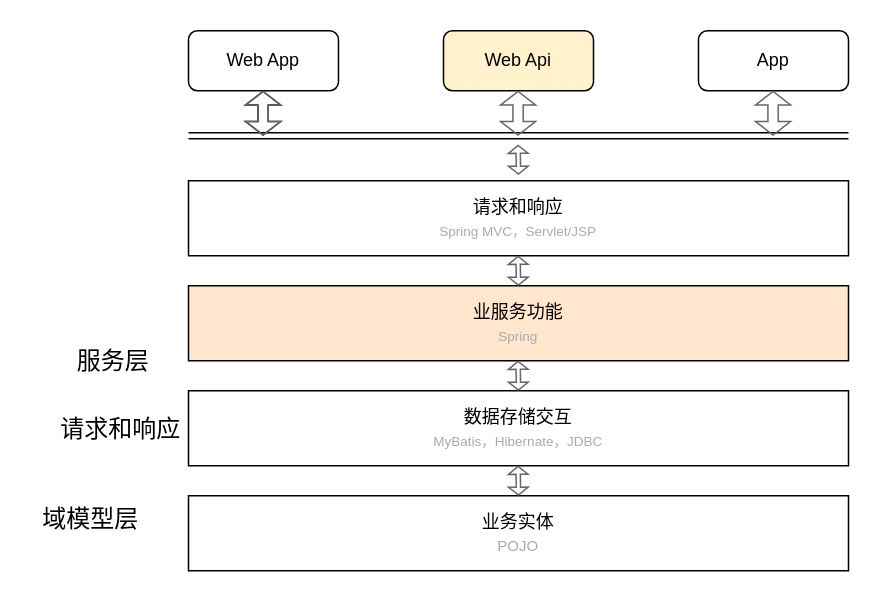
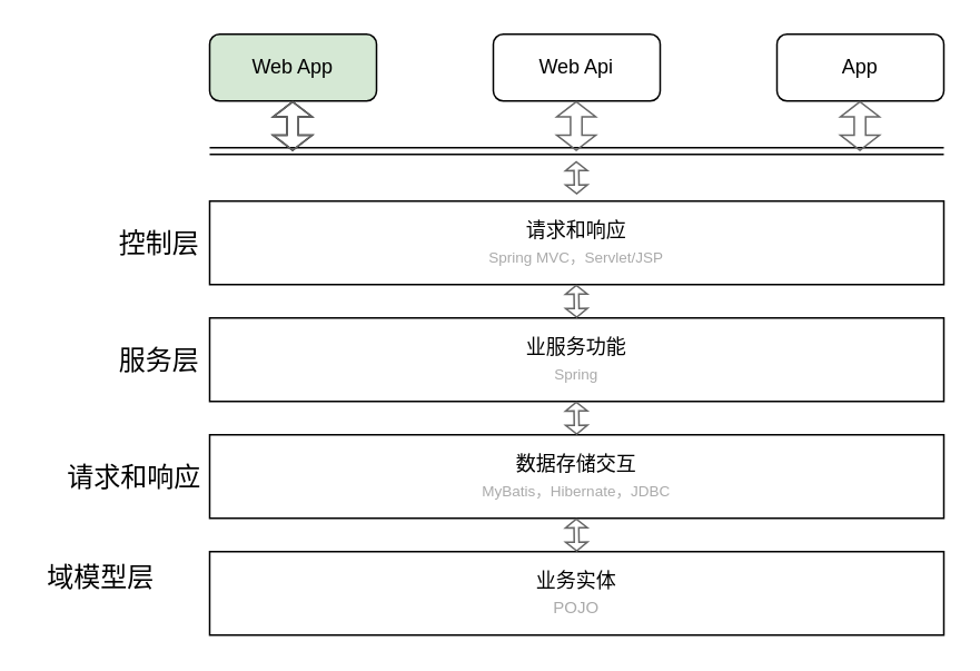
- <mxCell id="2" value="Web App" style="rounded=1;whiteSpace=wrap;html=1;" vertex="1" parent="1"><mxGeometry x="125" y="20" width="100" height="40" as="geometry" /></mxCell>
+ <mxCell id="2" value="Web App" style="rounded=1;whiteSpace=wrap;html=1;fillColor=#d5e8d4;" vertex="1" parent="1"><mxGeometry x="125" y="20" width="100" height="40" as="geometry" /></mxCell>
- <mxCell id="3" value="Web Api" style="rounded=1;whiteSpace=wrap;html=1;fillColor=#fff2cc;" vertex="1" parent="1"><mxGeometry x="295" y="20" width="100" height="40" as="geometry" /></mxCell>
+ <mxCell id="3" value="Web Api" style="rounded=1;whiteSpace=wrap;html=1;" vertex="1" parent="1"><mxGeometry x="295" y="20" width="100" height="40" as="geometry" /></mxCell>
+ <mxCell id="9" value="&lt;font style=&quot;font-size: 16px;&quot; color=&quot;#000000&quot;&gt;控制层&lt;/font&gt;" style="text;strokeColor=none;align=center;fillColor=none;html=1;verticalAlign=middle;whiteSpace=wrap;rounded=0;fontSize=9;fontColor=#aaaaaa;" vertex="1" parent="1"><mxGeometry x="65" y="130" width="60" height="30" as="geometry" /></mxCell>
- <mxCell id="6" value="业服务功能&lt;br&gt;&lt;font color=&quot;#aaaaaa&quot; style=&quot;font-size: 9px;&quot;&gt;Spring&lt;/font&gt;" style="rounded=0;whiteSpace=wrap;html=1;fillColor=#ffe6cc;" vertex="1" parent="1"><mxGeometry x="125" y="190" width="440" height="50" as="geometry" /></mxCell>
+ <mxCell id="6" value="业服务功能&lt;br&gt;&lt;font color=&quot;#aaaaaa&quot; style=&quot;font-size: 9px;&quot;&gt;Spring&lt;/font&gt;" style="rounded=0;whiteSpace=wrap;html=1;" vertex="1" parent="1"><mxGeometry x="125" y="190" width="440" height="50" as="geometry" /></mxCell>
- <mxCell id="10" value="&lt;font style=&quot;font-size: 16px;&quot; color=&quot;#000000&quot;&gt;服务层&lt;/font&gt;" style="text;strokeColor=none;align=center;fillColor=none;html=1;verticalAlign=middle;whiteSpace=wrap;rounded=0;fontSize=9;fontColor=#aaaaaa;" vertex="1" parent="1"><mxGeometry x="45" y="225" width="60" height="30" as="geometry" /></mxCell>
+ <mxCell id="10" value="&lt;font style=&quot;font-size: 16px;&quot; color=&quot;#000000&quot;&gt;服务层&lt;/font&gt;" style="text;strokeColor=none;align=center;fillColor=none;html=1;verticalAlign=middle;whiteSpace=wrap;rounded=0;fontSize=9;fontColor=#aaaaaa;" vertex="1" parent="1"><mxGeometry x="65" y="200" width="60" height="30" as="geometry" /></mxCell>
